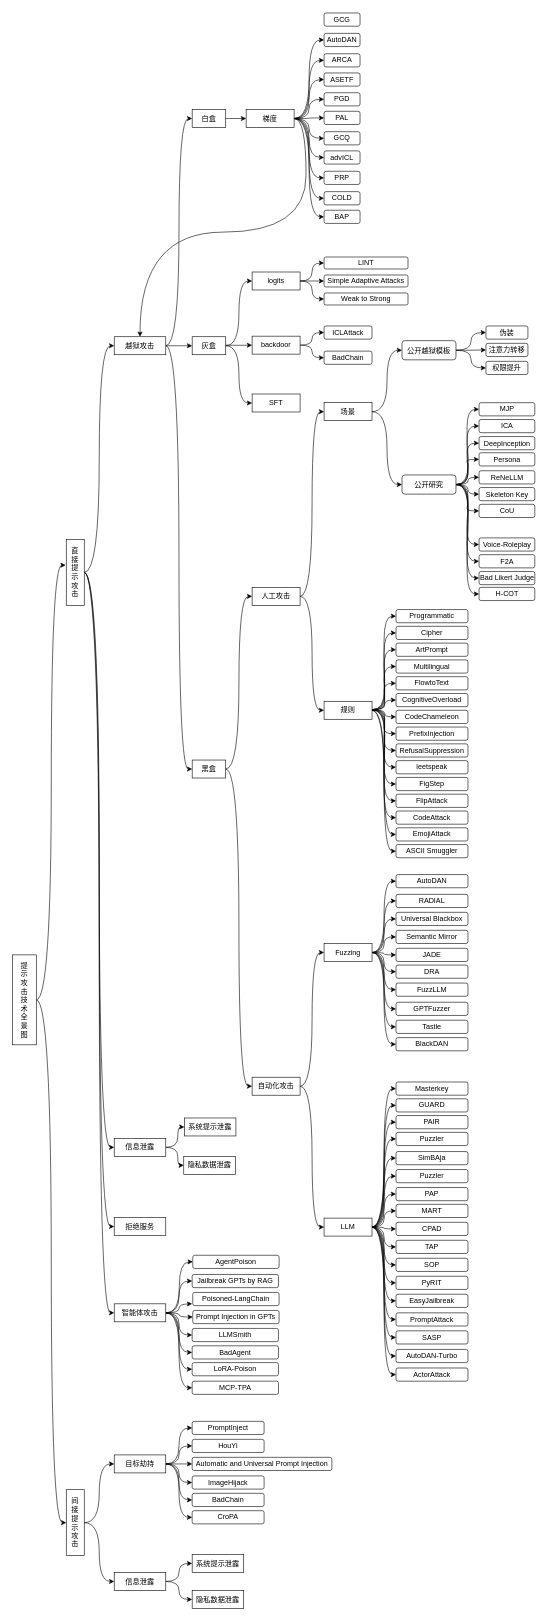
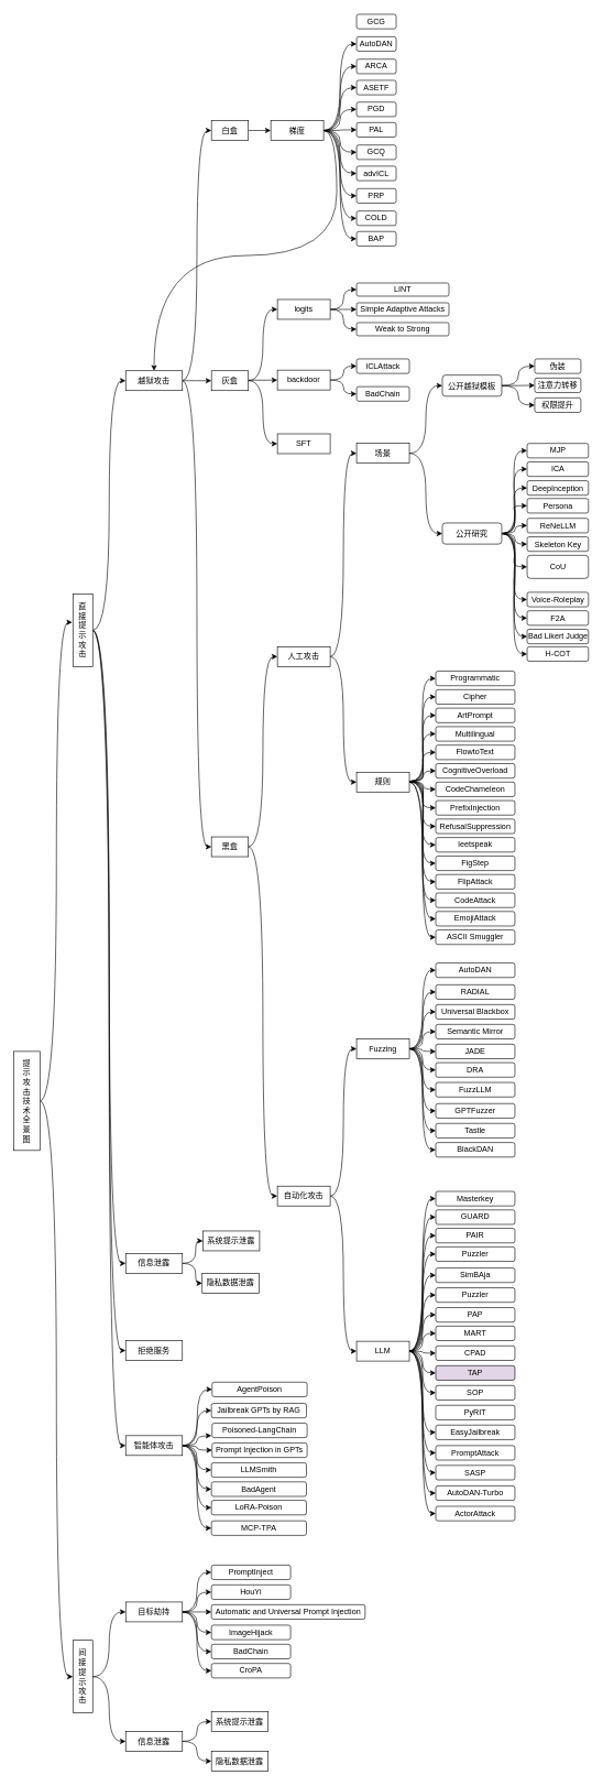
- <mxCell id="151" value="CoU" style="rounded=1;whiteSpace=wrap;html=1;strokeColor=default;" parent="1" vertex="1"><mxGeometry x="798.5" y="839.5" width="93" height="22" as="geometry" /></mxCell>
+ <mxCell id="151" value="CoU" style="rounded=1;whiteSpace=wrap;html=1;strokeColor=default;" parent="1" vertex="1"><mxGeometry x="798.5" y="839.5" width="93" height="35" as="geometry" /></mxCell>
- <mxCell id="188" value="TAP" style="rounded=1;whiteSpace=wrap;html=1;strokeColor=default;" parent="1" vertex="1"><mxGeometry x="660" y="2067" width="120" height="22" as="geometry" /></mxCell>
+ <mxCell id="188" value="TAP" style="rounded=1;whiteSpace=wrap;html=1;strokeColor=default;fillColor=#e1d5e7;" parent="1" vertex="1"><mxGeometry x="660" y="2067" width="120" height="22" as="geometry" /></mxCell>
- <mxCell id="92" style="edgeStyle=orthogonalEdgeStyle;curved=1;rounded=0;orthogonalLoop=1;jettySize=auto;html=1;exitX=1;exitY=0.5;exitDx=0;exitDy=0;entryX=0;entryY=0.5;entryDx=0;entryDy=0;" parent="1" source="98" target="190" edge="1"><mxGeometry relative="1" as="geometry" /></mxCell>
